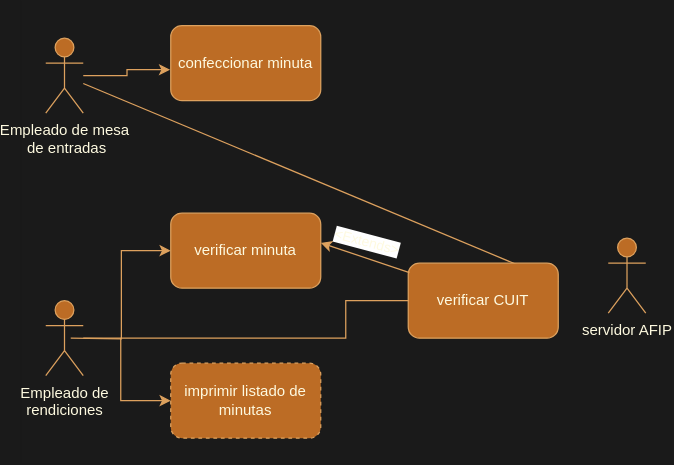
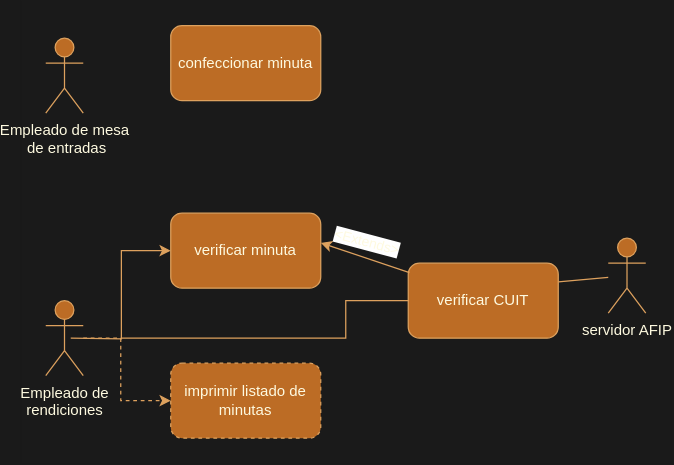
- <mxCell id="12" style="edgeStyle=orthogonalEdgeStyle;rounded=0;orthogonalLoop=1;jettySize=auto;html=1;entryX=-0.004;entryY=0.587;entryDx=0;entryDy=0;entryPerimeter=0;strokeColor=#DDA15E;fontColor=#FEFAE0;fillColor=#BC6C25;" edge="1" parent="1" source="2" target="8"><mxGeometry relative="1" as="geometry" /></mxCell>
- <mxCell id="7" value="" style="endArrow=none;html=1;rounded=0;exitX=1;exitY=0.25;exitDx=0;exitDy=0;labelBackgroundColor=none;strokeColor=#DDA15E;fontColor=default;" edge="1" parent="1" source="10" target="2"><mxGeometry width="50" height="50" relative="1" as="geometry"><mxPoint x="400" y="130" as="sourcePoint" /><mxPoint x="460" y="220" as="targetPoint" /></mxGeometry></mxCell>
+ <mxCell id="7" value="" style="endArrow=none;html=1;rounded=0;exitX=1;exitY=0.25;exitDx=0;exitDy=0;labelBackgroundColor=none;strokeColor=#DDA15E;fontColor=default;" edge="1" parent="1" source="10" target="6"><mxGeometry width="50" height="50" relative="1" as="geometry"><mxPoint x="400" y="130" as="sourcePoint" /><mxPoint x="460" y="220" as="targetPoint" /></mxGeometry></mxCell>
- <mxCell id="4" style="edgeStyle=orthogonalEdgeStyle;rounded=0;orthogonalLoop=1;jettySize=auto;html=1;entryX=0;entryY=0.5;entryDx=0;entryDy=0;strokeColor=#DDA15E;fontColor=#FEFAE0;fillColor=#BC6C25;" edge="1" parent="1" source="5" target="11"><mxGeometry relative="1" as="geometry"><Array as="points"><mxPoint x="80" y="270" /><mxPoint x="80" y="320" /></Array></mxGeometry></mxCell>
+ <mxCell id="4" style="edgeStyle=orthogonalEdgeStyle;rounded=0;orthogonalLoop=1;jettySize=auto;html=1;entryX=0;entryY=0.5;entryDx=0;entryDy=0;strokeColor=#DDA15E;fontColor=#FEFAE0;fillColor=#BC6C25;dashed=1;" edge="1" parent="1" source="5" target="11"><mxGeometry relative="1" as="geometry"><Array as="points"><mxPoint x="80" y="270" /><mxPoint x="80" y="320" /></Array></mxGeometry></mxCell>
